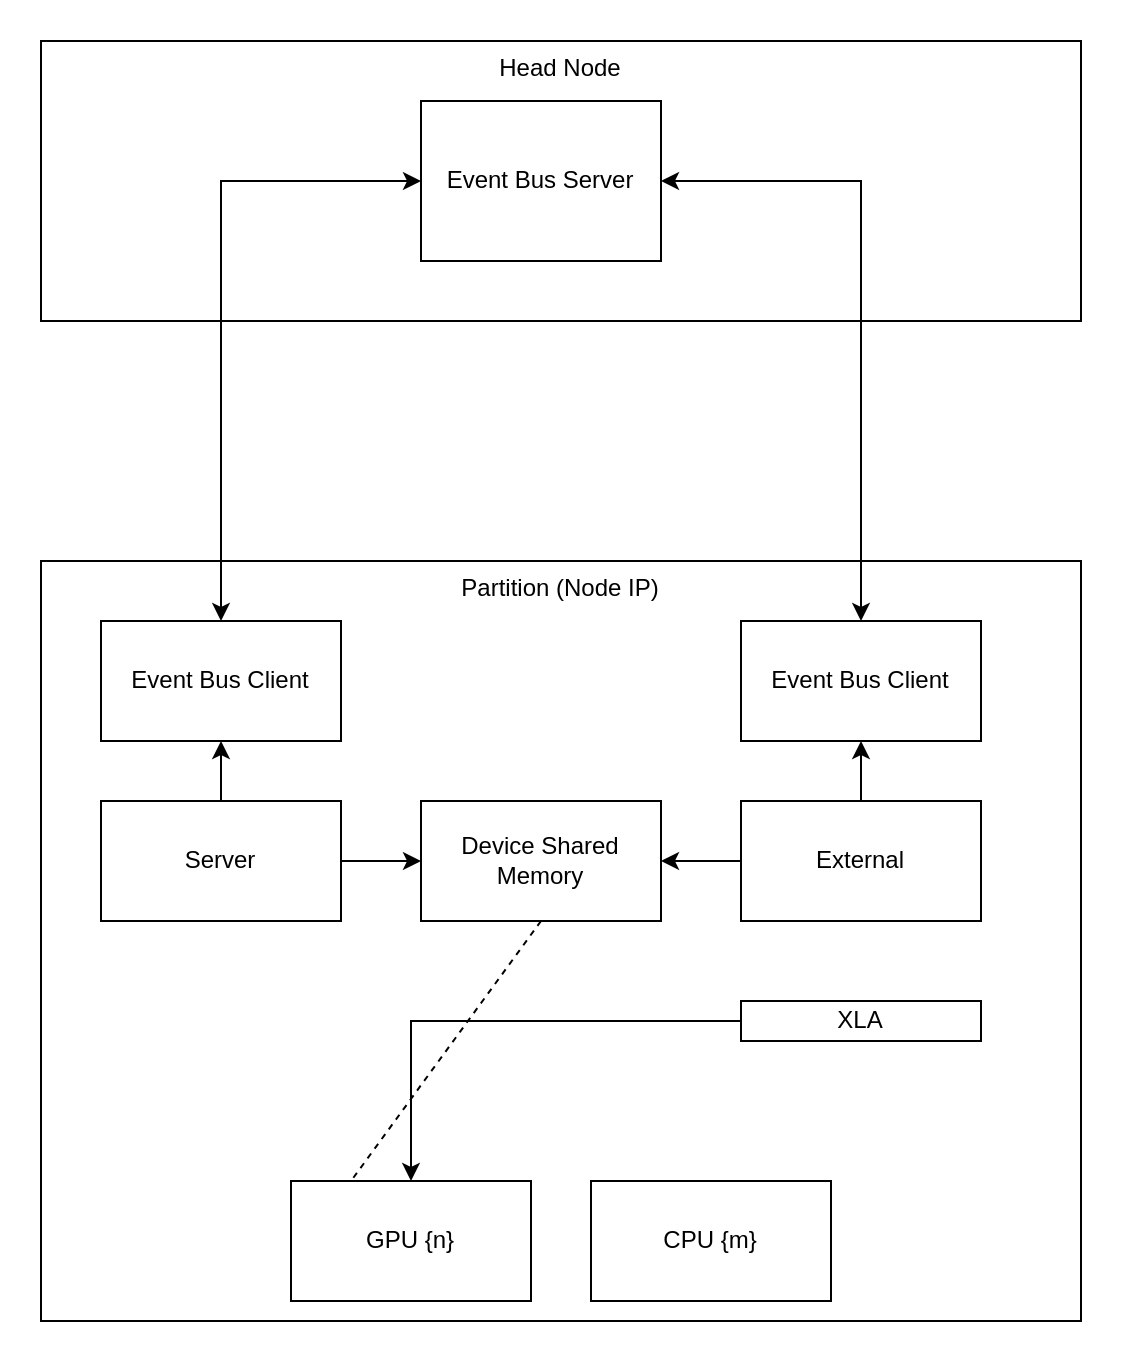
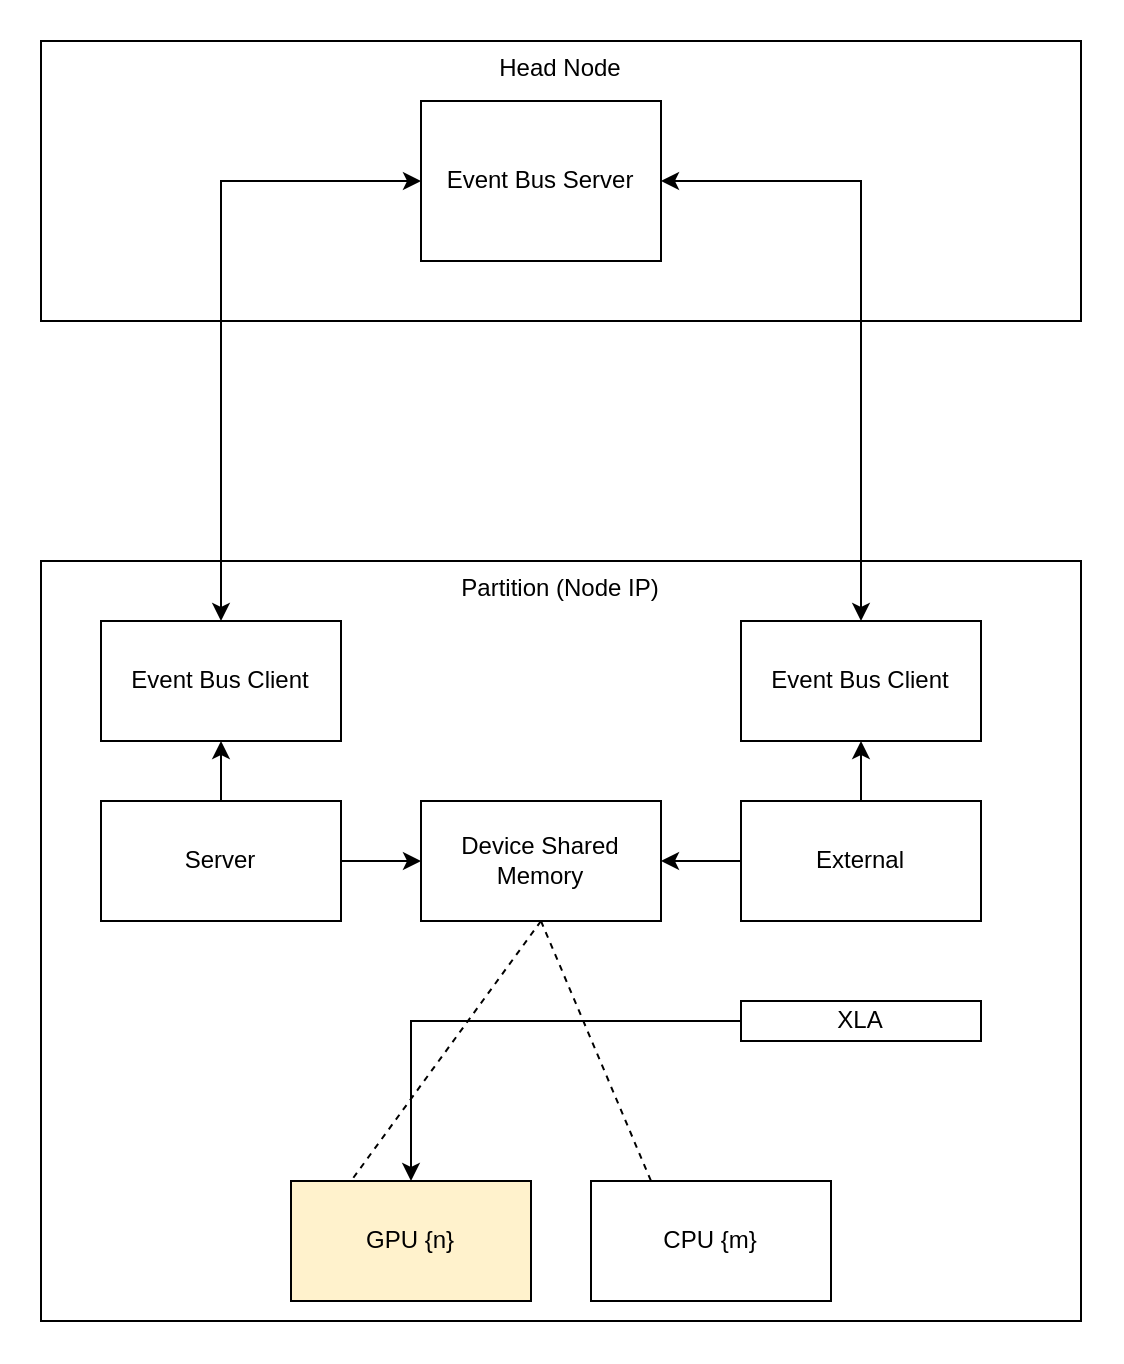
+ <mxCell id="10" style="rounded=0;orthogonalLoop=1;jettySize=auto;html=1;exitX=0.5;exitY=1;exitDx=0;exitDy=0;entryX=0.25;entryY=0;entryDx=0;entryDy=0;dashed=1;endArrow=none;endFill=0;" edge="1" parent="1" source="11" target="19"><mxGeometry relative="1" as="geometry" /></mxCell>
- <mxCell id="18" value="GPU {n}" style="rounded=0;whiteSpace=wrap;html=1;" vertex="1" parent="1"><mxGeometry x="145" y="590" width="120" height="60" as="geometry" /></mxCell>
+ <mxCell id="18" value="GPU {n}" style="rounded=0;whiteSpace=wrap;html=1;fillColor=#fff2cc;" vertex="1" parent="1"><mxGeometry x="145" y="590" width="120" height="60" as="geometry" /></mxCell>
